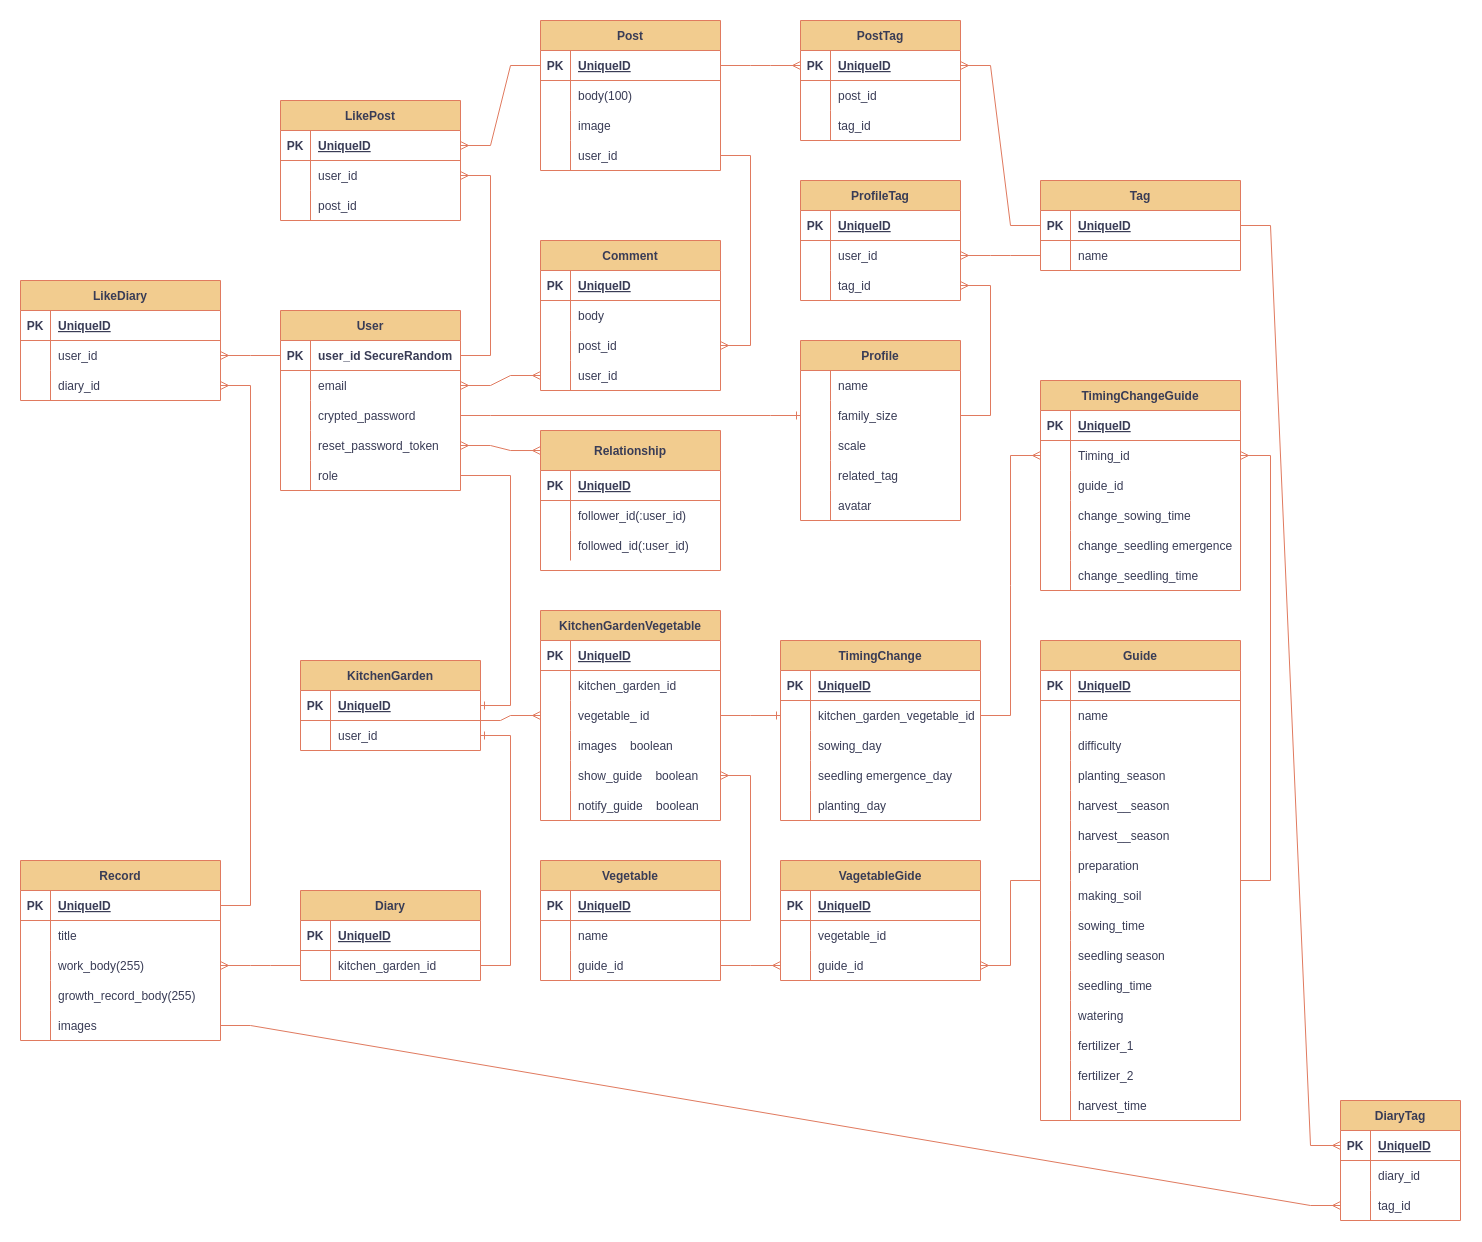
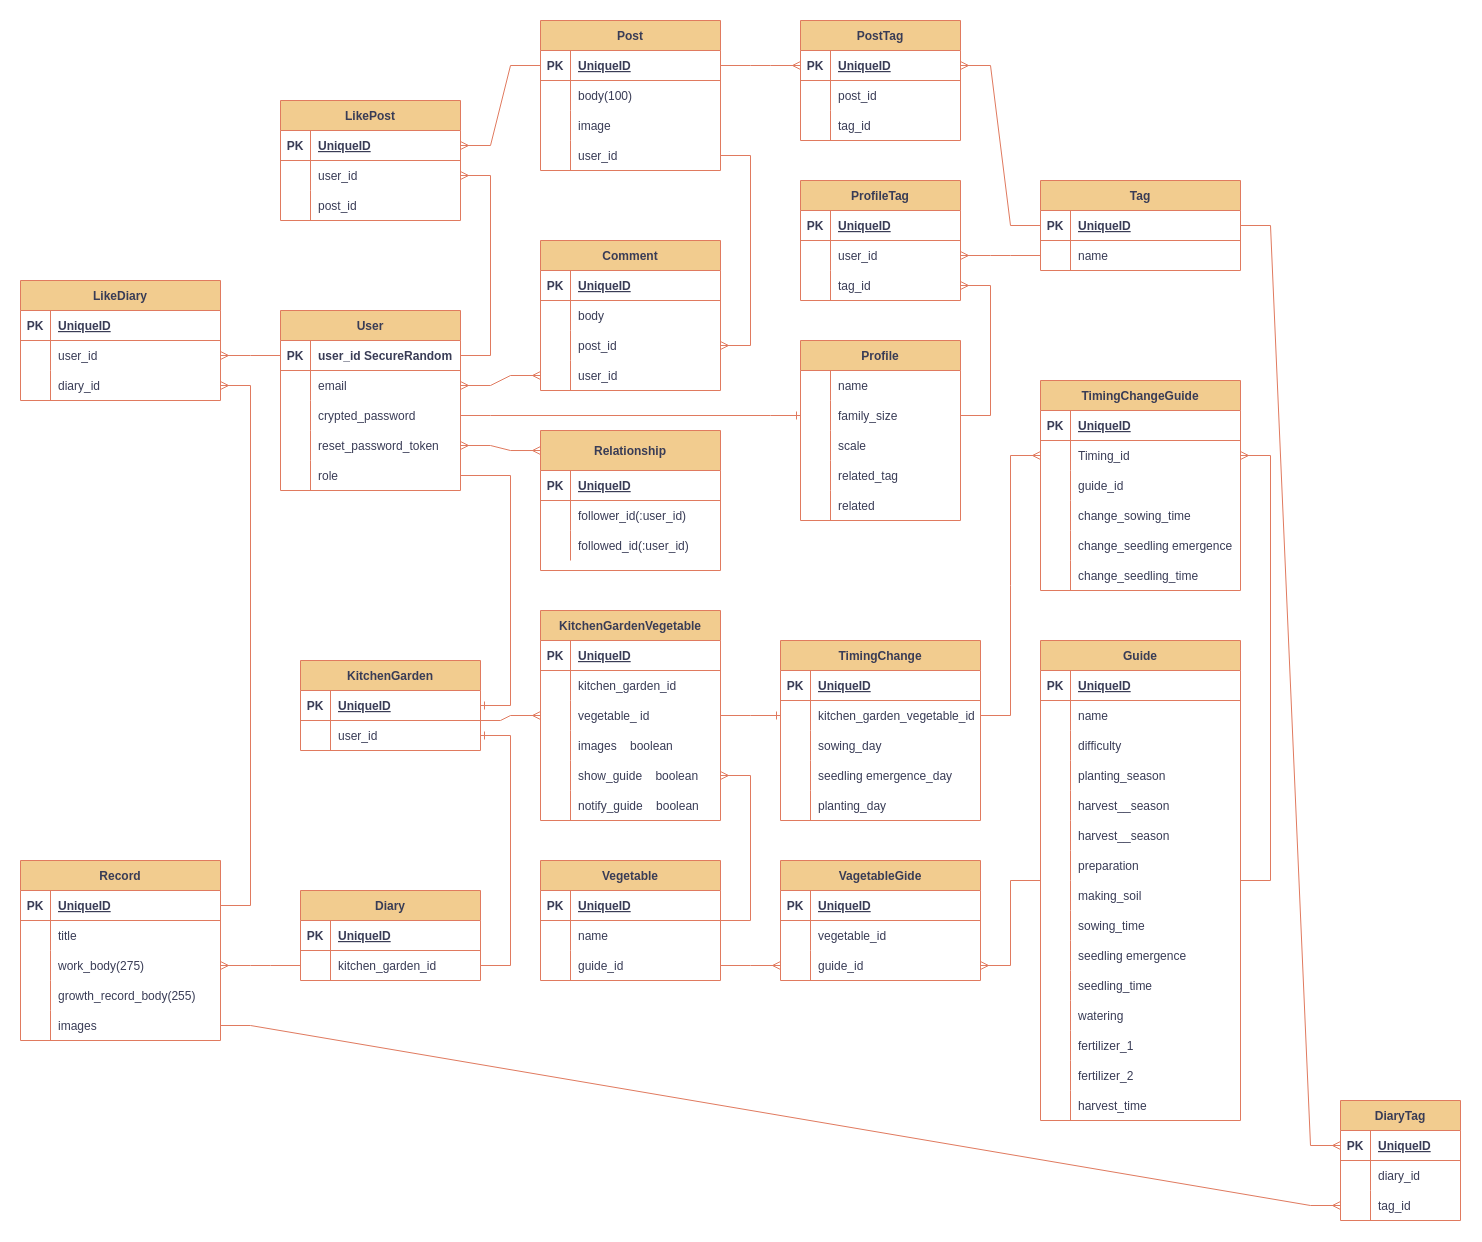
- <mxCell id="285" value="avatar" style="shape=partialRectangle;connectable=0;fillColor=none;top=0;left=0;bottom=0;right=0;align=left;spacingLeft=6;overflow=hidden;strokeColor=#E07A5F;fontColor=#393C56;" vertex="1" parent="283"><mxGeometry x="30" width="130" height="30" as="geometry"><mxRectangle width="130" height="30" as="alternateBounds" /></mxGeometry></mxCell>
+ <mxCell id="285" value="related" style="shape=partialRectangle;connectable=0;fillColor=none;top=0;left=0;bottom=0;right=0;align=left;spacingLeft=6;overflow=hidden;strokeColor=#E07A5F;fontColor=#393C56;" vertex="1" parent="283"><mxGeometry x="30" width="130" height="30" as="geometry"><mxRectangle width="130" height="30" as="alternateBounds" /></mxGeometry></mxCell>
- <mxCell id="94" value="seedling season" style="shape=partialRectangle;connectable=0;fillColor=none;top=0;left=0;bottom=0;right=0;align=left;spacingLeft=6;overflow=hidden;labelBackgroundColor=none;strokeColor=#E07A5F;fontColor=#393C56;" parent="92" vertex="1"><mxGeometry x="30" width="170" height="30" as="geometry"><mxRectangle width="170" height="30" as="alternateBounds" /></mxGeometry></mxCell>
+ <mxCell id="94" value="seedling emergence" style="shape=partialRectangle;connectable=0;fillColor=none;top=0;left=0;bottom=0;right=0;align=left;spacingLeft=6;overflow=hidden;labelBackgroundColor=none;strokeColor=#E07A5F;fontColor=#393C56;" parent="92" vertex="1"><mxGeometry x="30" width="170" height="30" as="geometry"><mxRectangle width="170" height="30" as="alternateBounds" /></mxGeometry></mxCell>
- <mxCell id="193" value="work_body(255)" style="shape=partialRectangle;connectable=0;fillColor=none;top=0;left=0;bottom=0;right=0;align=left;spacingLeft=6;overflow=hidden;strokeColor=#E07A5F;fontColor=#393C56;labelBackgroundColor=none;" parent="191" vertex="1"><mxGeometry x="30" width="170" height="30" as="geometry"><mxRectangle width="170" height="30" as="alternateBounds" /></mxGeometry></mxCell>
+ <mxCell id="193" value="work_body(275)" style="shape=partialRectangle;connectable=0;fillColor=none;top=0;left=0;bottom=0;right=0;align=left;spacingLeft=6;overflow=hidden;strokeColor=#E07A5F;fontColor=#393C56;labelBackgroundColor=none;" parent="191" vertex="1"><mxGeometry x="30" width="170" height="30" as="geometry"><mxRectangle width="170" height="30" as="alternateBounds" /></mxGeometry></mxCell>
